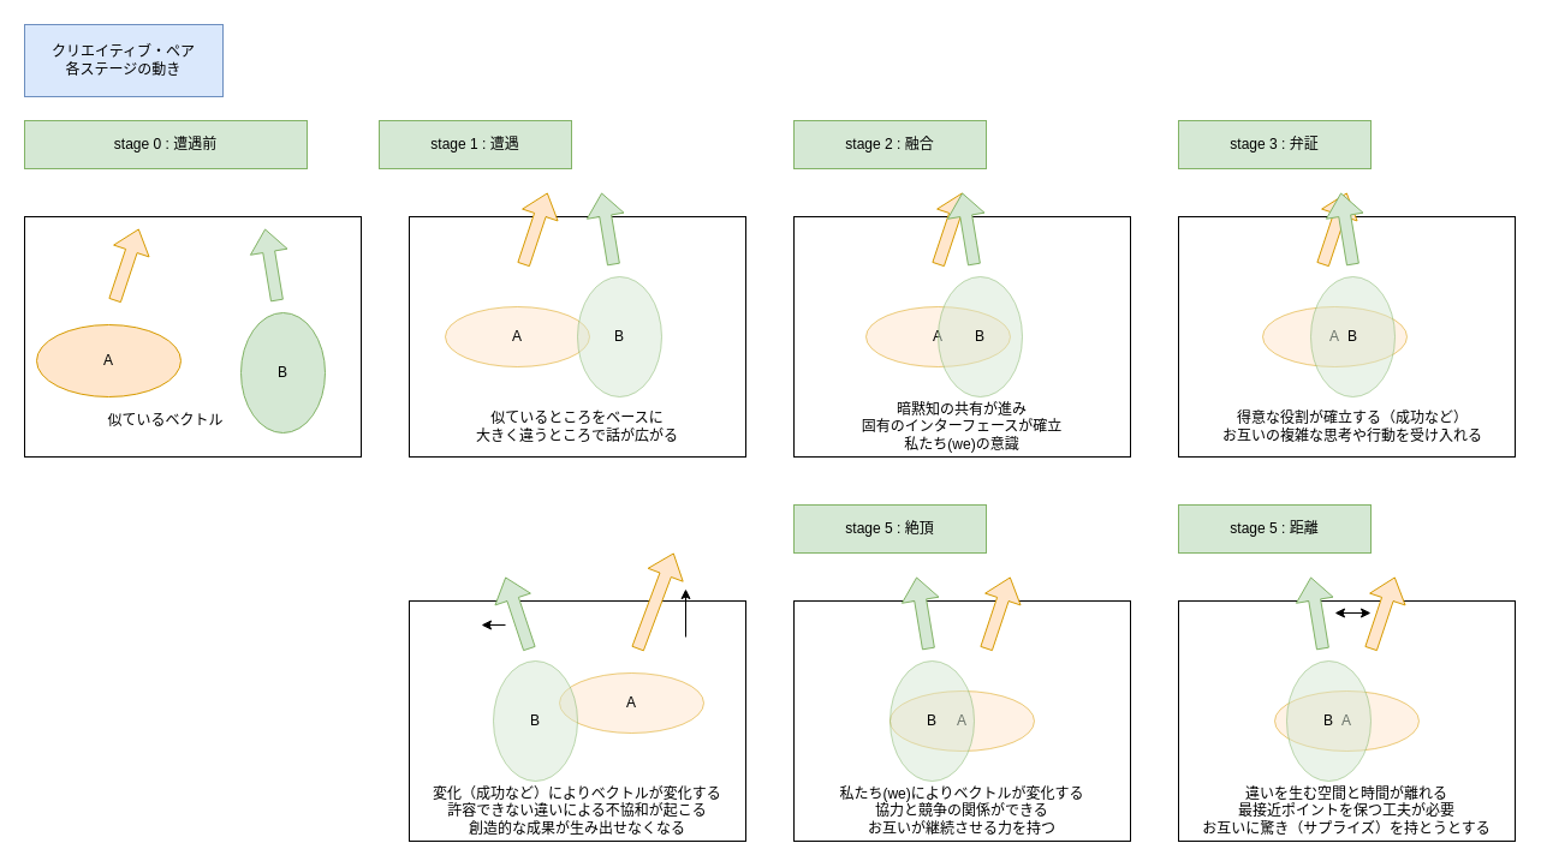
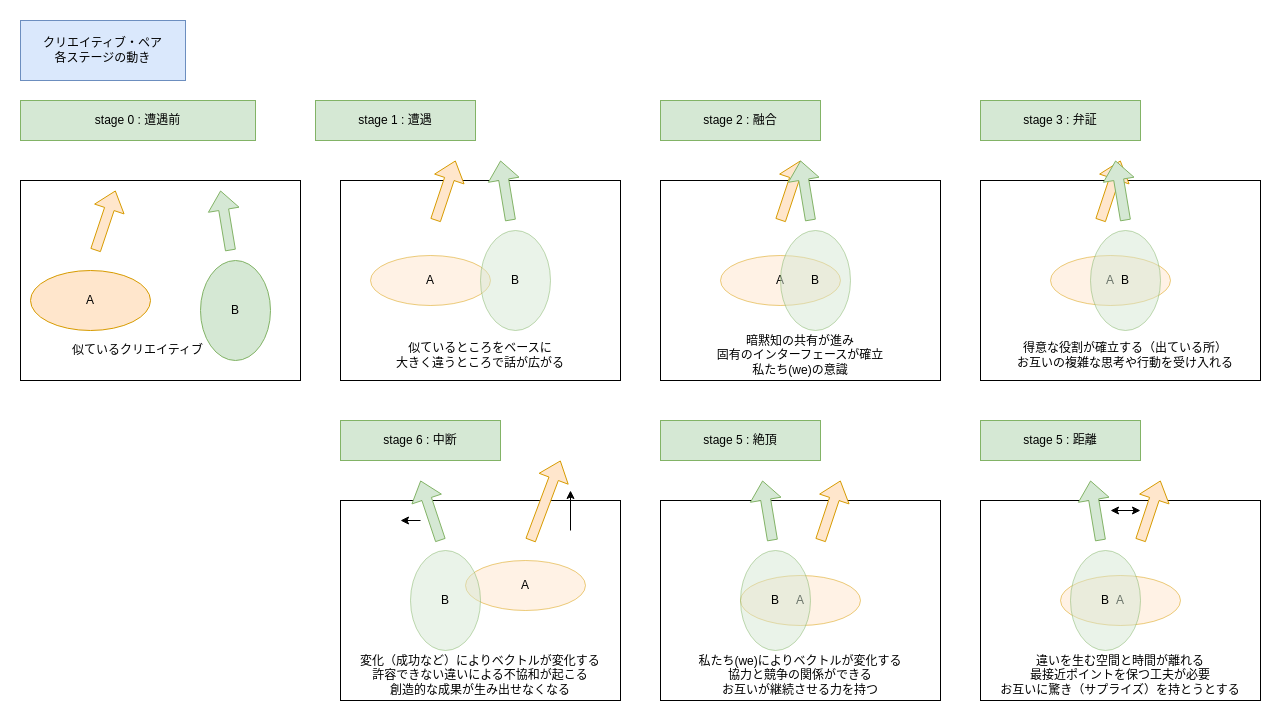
- <mxCell id="10" value="似ている&lt;span style=&quot;background-color: transparent; color: light-dark(rgb(0, 0, 0), rgb(255, 255, 255));&quot;&gt;ベクトル&lt;/span&gt;" style="text;html=1;align=center;verticalAlign=middle;whiteSpace=wrap;rounded=0;" vertex="1" parent="1"><mxGeometry x="70" y="330" width="135" height="40" as="geometry" /></mxCell>
+ <mxCell id="10" value="似ている&lt;span style=&quot;background-color: transparent; color: light-dark(rgb(0, 0, 0), rgb(255, 255, 255));&quot;&gt;クリエイティブ&lt;/span&gt;" style="text;html=1;align=center;verticalAlign=middle;whiteSpace=wrap;rounded=0;" vertex="1" parent="1"><mxGeometry x="70" y="330" width="135" height="40" as="geometry" /></mxCell>
- <mxCell id="29" value="&lt;div&gt;得意な役割が確立する（成功など）&lt;/div&gt;&lt;div&gt;お互いの複雑な思考や行動を受け入れる&lt;/div&gt;" style="text;html=1;align=center;verticalAlign=middle;whiteSpace=wrap;rounded=0;" vertex="1" parent="1"><mxGeometry x="1010" y="330" width="230" height="50" as="geometry" /></mxCell>
+ <mxCell id="29" value="&lt;div&gt;得意な役割が確立する（出ている所）&lt;/div&gt;&lt;div&gt;お互いの複雑な思考や行動を受け入れる&lt;/div&gt;" style="text;html=1;align=center;verticalAlign=middle;whiteSpace=wrap;rounded=0;" vertex="1" parent="1"><mxGeometry x="1010" y="330" width="230" height="50" as="geometry" /></mxCell>
+ <mxCell id="50" value="stage 6 : 中断" style="text;html=1;align=center;verticalAlign=middle;whiteSpace=wrap;rounded=0;fillColor=#d5e8d4;strokeColor=#82b366;" vertex="1" parent="1"><mxGeometry x="340" y="420" width="160" height="40" as="geometry" /></mxCell>
